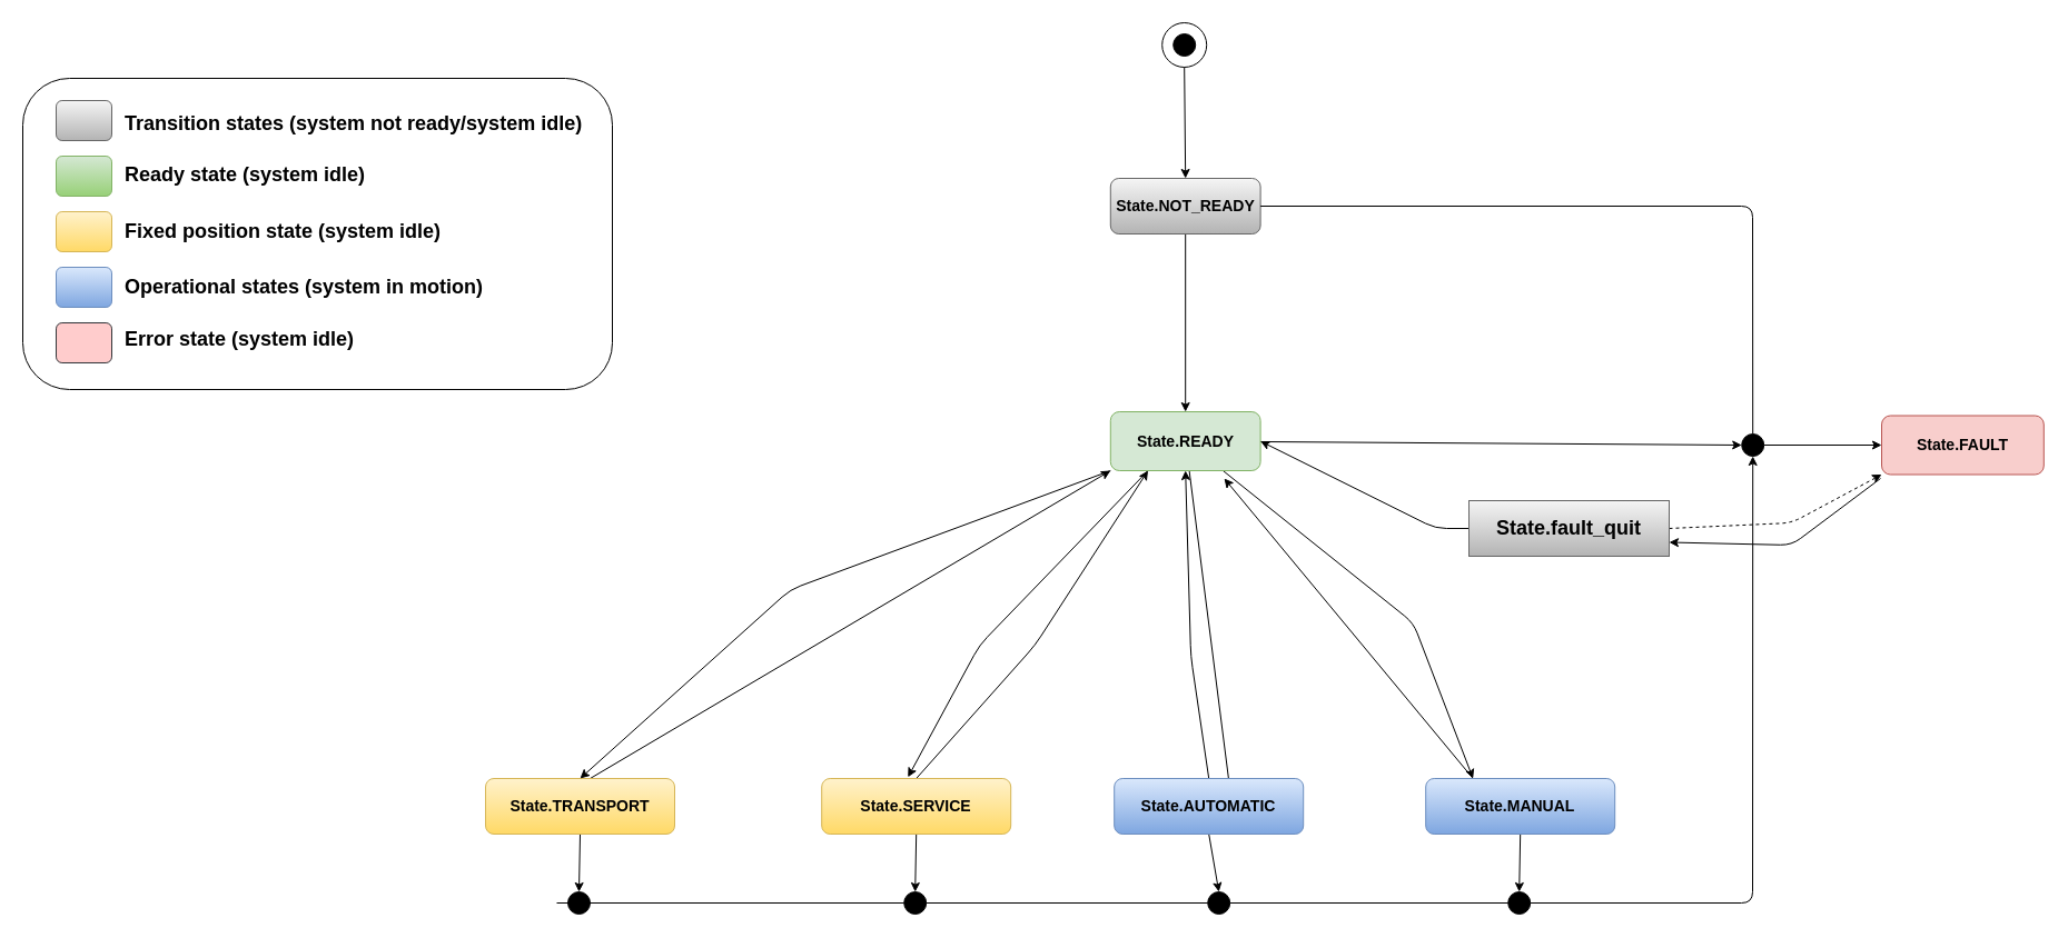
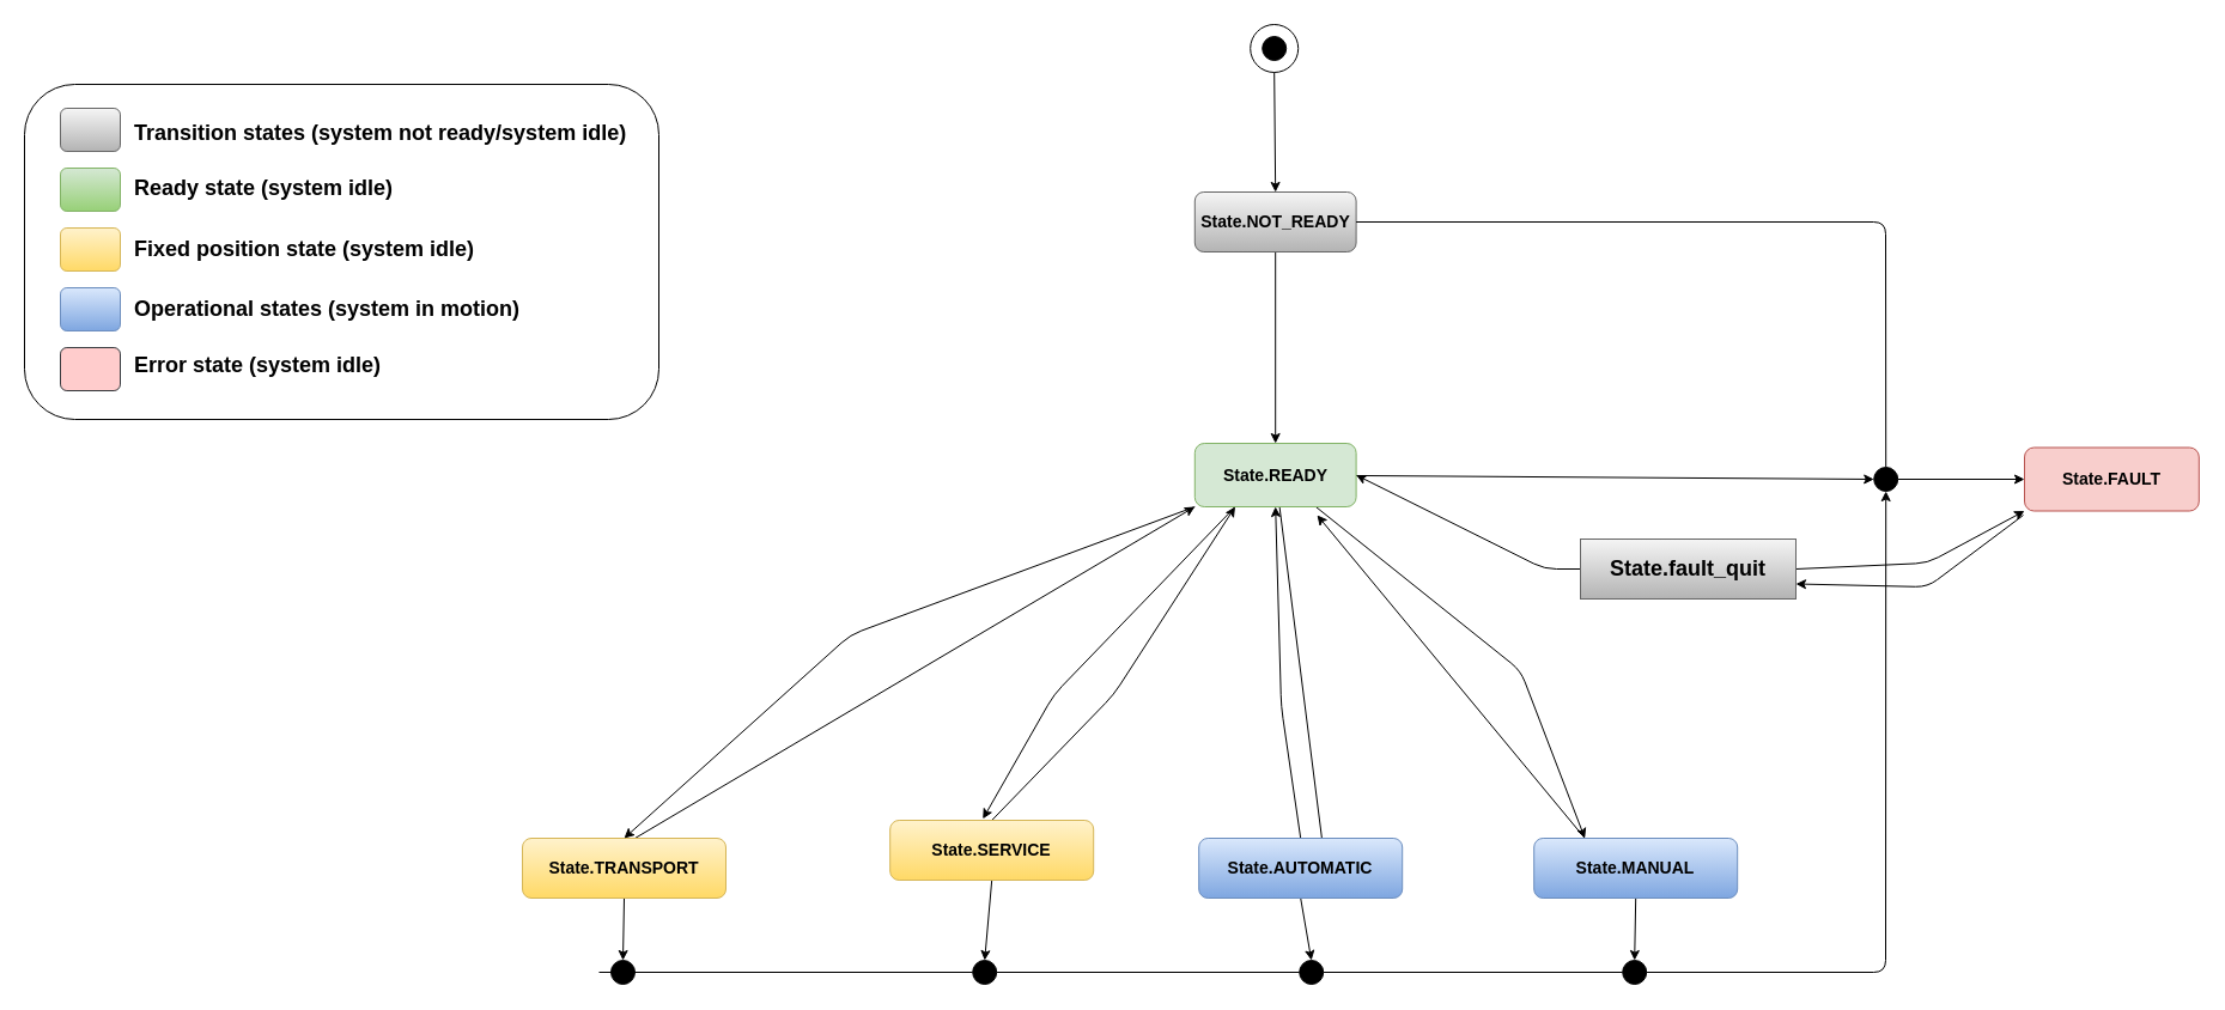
- <mxCell id="30" style="edgeStyle=none;html=1;exitX=1;exitY=0.5;exitDx=0;exitDy=0;fontSize=18;entryX=0;entryY=1;entryDx=0;entryDy=0;dashed=1;" parent="1" source="31" target="3" edge="1"><mxGeometry relative="1" as="geometry"><mxPoint x="1705.2" y="590" as="targetPoint" /><Array as="points"><mxPoint x="1610" y="470" /></Array></mxGeometry></mxCell>
+ <mxCell id="30" style="edgeStyle=none;html=1;exitX=1;exitY=0.5;exitDx=0;exitDy=0;fontSize=18;entryX=0;entryY=1;entryDx=0;entryDy=0;" parent="1" source="31" target="3" edge="1"><mxGeometry relative="1" as="geometry"><mxPoint x="1705.2" y="590" as="targetPoint" /><Array as="points"><mxPoint x="1610" y="470" /></Array></mxGeometry></mxCell>
- <mxCell id="24" value="&lt;font style=&quot;font-size: 14px;&quot;&gt;&lt;b style=&quot;&quot;&gt;State.SERVICE&lt;/b&gt;&lt;/font&gt;" style="rounded=1;whiteSpace=wrap;html=1;fillColor=#fff2cc;gradientColor=#ffd966;strokeColor=#d6b656;" parent="1" vertex="1"><mxGeometry x="738.2" y="700" width="170" height="50" as="geometry" /></mxCell>
+ <mxCell id="24" value="&lt;font style=&quot;font-size: 14px;&quot;&gt;&lt;b style=&quot;&quot;&gt;State.SERVICE&lt;/b&gt;&lt;/font&gt;" style="rounded=1;whiteSpace=wrap;html=1;fillColor=#fff2cc;gradientColor=#ffd966;strokeColor=#d6b656;" parent="1" vertex="1"><mxGeometry x="743.2" y="685" width="170" height="50" as="geometry" /></mxCell>
